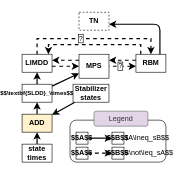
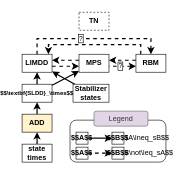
- <mxCell id="21" style="edgeStyle=orthogonalEdgeStyle;orthogonalLoop=1;jettySize=auto;html=1;strokeWidth=2;endSize=6;" parent="1" source="18" target="13" edge="1"><mxGeometry relative="1" as="geometry"><mxPoint x="60" y="120" as="sourcePoint" /><mxPoint x="60" y="50" as="targetPoint" /><Array as="points"><mxPoint x="250" y="40" /></Array></mxGeometry></mxCell>
- <mxCell id="6" value="MPS" style="rounded=0;whiteSpace=wrap;html=1;fontStyle=1" parent="1" vertex="1"><mxGeometry x="115" y="90" width="50" height="40" as="geometry" /></mxCell>
+ <mxCell id="6" value="MPS" style="rounded=0;whiteSpace=wrap;html=1;fontStyle=1" parent="1" vertex="1"><mxGeometry x="115" y="90" width="50" height="30" as="geometry" /></mxCell>
- <mxCell id="19" style="edgeStyle=none;curved=1;orthogonalLoop=1;jettySize=auto;html=1;endArrow=classic;endFill=1;strokeWidth=2;startArrow=none;startFill=0;endSize=6;" parent="1" source="20" target="10" edge="1"><mxGeometry relative="1" as="geometry" /></mxCell>
+ <mxCell id="19" style="edgeStyle=none;curved=1;orthogonalLoop=1;jettySize=auto;html=1;endArrow=classic;endFill=1;strokeWidth=2;startArrow=none;startFill=0;endSize=6;" parent="1" source="20" target="8" edge="1"><mxGeometry relative="1" as="geometry" /></mxCell>
